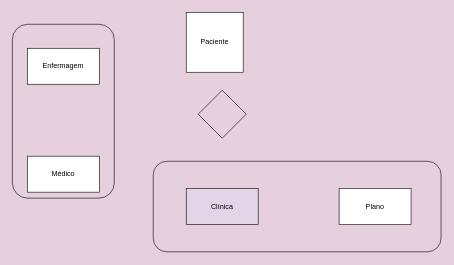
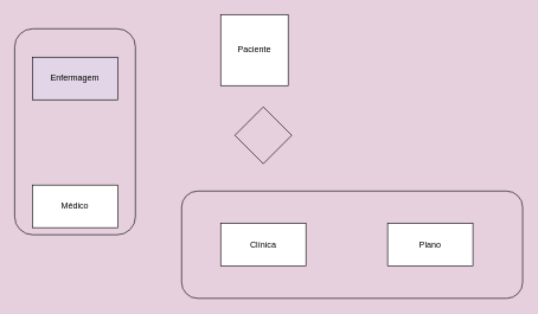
- <mxCell id="7" value="&lt;div&gt;Enfermagem&lt;/div&gt;" style="rounded=0;whiteSpace=wrap;html=1;strokeColor=#000000;fillColor=#FFFFFF;" vertex="1" parent="1"><mxGeometry x="45" y="80" width="120" height="60" as="geometry" /></mxCell>
+ <mxCell id="7" value="&lt;div&gt;Enfermagem&lt;/div&gt;" style="rounded=0;whiteSpace=wrap;html=1;strokeColor=#000000;fillColor=#e1d5e7;" vertex="1" parent="1"><mxGeometry x="45" y="80" width="120" height="60" as="geometry" /></mxCell>
- <mxCell id="3" value="Clínica" style="rounded=0;whiteSpace=wrap;html=1;strokeColor=#000000;fillColor=#e1d5e7;" vertex="1" parent="1"><mxGeometry x="310" y="314" width="120" height="60" as="geometry" /></mxCell>
+ <mxCell id="3" value="Clínica" style="rounded=0;whiteSpace=wrap;html=1;strokeColor=#000000;fillColor=#FFFFFF;" vertex="1" parent="1"><mxGeometry x="310" y="314" width="120" height="60" as="geometry" /></mxCell>
- <mxCell id="5" value="Plano" style="rounded=0;whiteSpace=wrap;html=1;strokeColor=#000000;fillColor=#FFFFFF;" vertex="1" parent="1"><mxGeometry x="565" y="314" width="120" height="60" as="geometry" /></mxCell>
+ <mxCell id="5" value="Plano" style="rounded=0;whiteSpace=wrap;html=1;strokeColor=#000000;fillColor=#FFFFFF;" vertex="1" parent="1"><mxGeometry x="545" y="314" width="120" height="60" as="geometry" /></mxCell>
